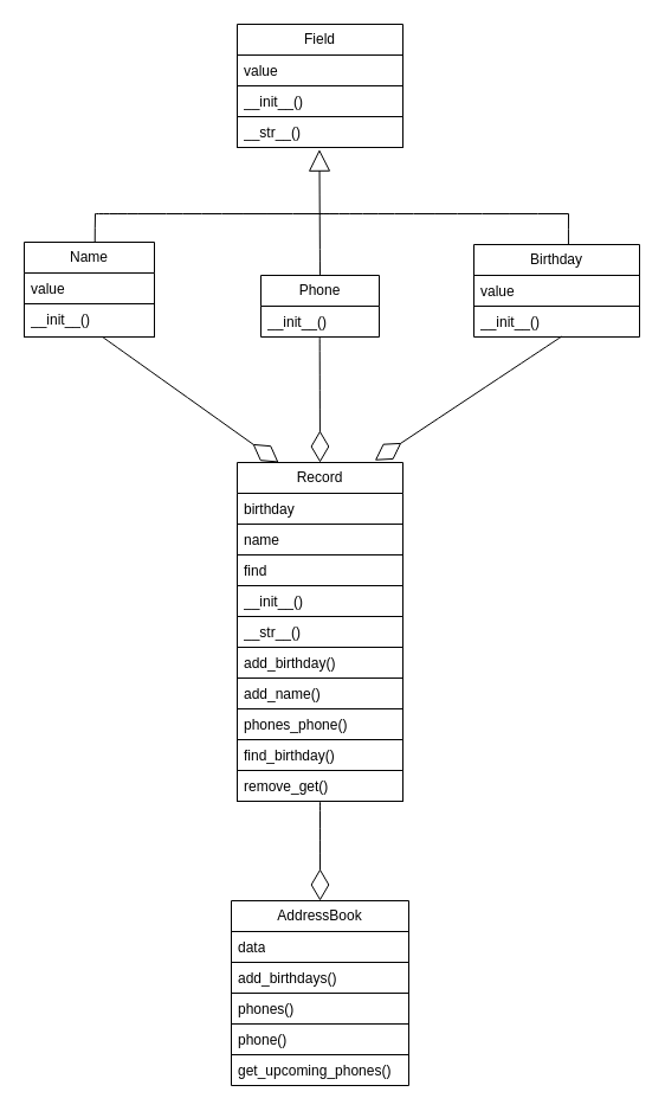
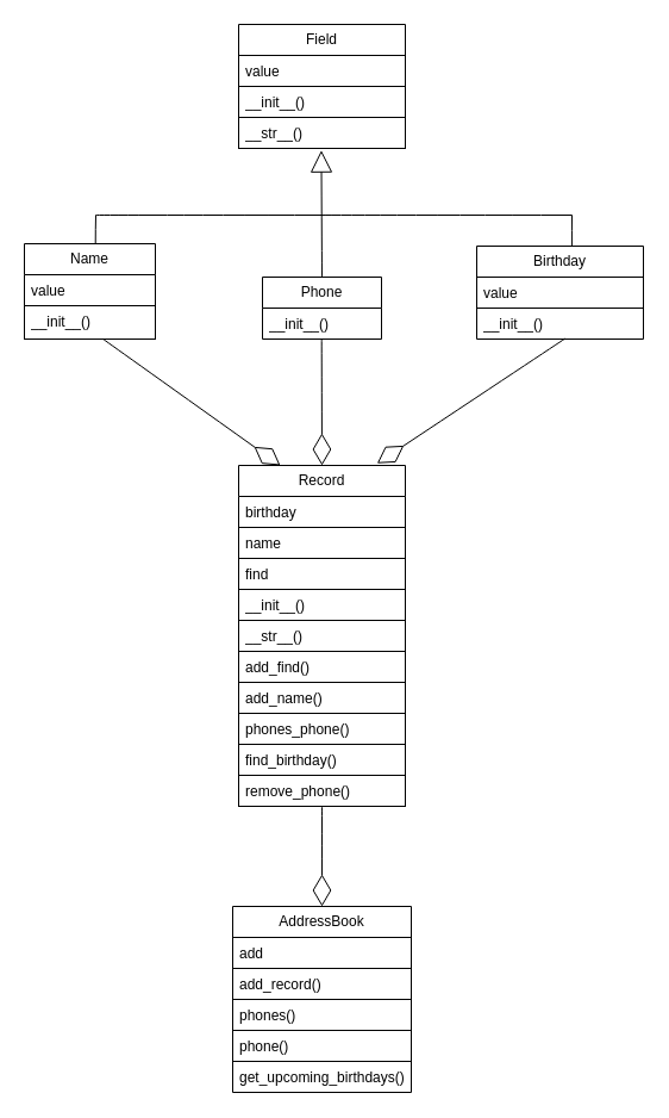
- <mxCell id="17" value="add_birthday()" style="text;strokeColor=default;fillColor=none;align=left;verticalAlign=top;spacingLeft=4;spacingRight=4;overflow=hidden;rotatable=0;points=[[0,0.5],[1,0.5]];portConstraint=eastwest;whiteSpace=wrap;html=1;rounded=0;" vertex="1" parent="11"><mxGeometry y="156" width="140" height="26" as="geometry" /></mxCell>
+ <mxCell id="17" value="add_find()" style="text;strokeColor=default;fillColor=none;align=left;verticalAlign=top;spacingLeft=4;spacingRight=4;overflow=hidden;rotatable=0;points=[[0,0.5],[1,0.5]];portConstraint=eastwest;whiteSpace=wrap;html=1;rounded=0;" vertex="1" parent="11"><mxGeometry y="156" width="140" height="26" as="geometry" /></mxCell>
- <mxCell id="21" value="remove_get()" style="text;strokeColor=default;fillColor=none;align=left;verticalAlign=top;spacingLeft=4;spacingRight=4;overflow=hidden;rotatable=0;points=[[0,0.5],[1,0.5]];portConstraint=eastwest;whiteSpace=wrap;html=1;rounded=0;" vertex="1" parent="11"><mxGeometry y="260" width="140" height="26" as="geometry" /></mxCell>
+ <mxCell id="21" value="remove_phone()" style="text;strokeColor=default;fillColor=none;align=left;verticalAlign=top;spacingLeft=4;spacingRight=4;overflow=hidden;rotatable=0;points=[[0,0.5],[1,0.5]];portConstraint=eastwest;whiteSpace=wrap;html=1;rounded=0;" vertex="1" parent="11"><mxGeometry y="260" width="140" height="26" as="geometry" /></mxCell>
- <mxCell id="26" value="data" style="text;strokeColor=default;fillColor=none;align=left;verticalAlign=top;spacingLeft=4;spacingRight=4;overflow=hidden;rotatable=0;points=[[0,0.5],[1,0.5]];portConstraint=eastwest;whiteSpace=wrap;html=1;rounded=0;" vertex="1" parent="25"><mxGeometry y="26" width="150" height="26" as="geometry" /></mxCell>
+ <mxCell id="26" value="add" style="text;strokeColor=default;fillColor=none;align=left;verticalAlign=top;spacingLeft=4;spacingRight=4;overflow=hidden;rotatable=0;points=[[0,0.5],[1,0.5]];portConstraint=eastwest;whiteSpace=wrap;html=1;rounded=0;" vertex="1" parent="25"><mxGeometry y="26" width="150" height="26" as="geometry" /></mxCell>
- <mxCell id="27" value="add_birthdays()" style="text;strokeColor=default;fillColor=none;align=left;verticalAlign=top;spacingLeft=4;spacingRight=4;overflow=hidden;rotatable=0;points=[[0,0.5],[1,0.5]];portConstraint=eastwest;whiteSpace=wrap;html=1;rounded=0;" vertex="1" parent="25"><mxGeometry y="52" width="150" height="26" as="geometry" /></mxCell>
+ <mxCell id="27" value="add_record()" style="text;strokeColor=default;fillColor=none;align=left;verticalAlign=top;spacingLeft=4;spacingRight=4;overflow=hidden;rotatable=0;points=[[0,0.5],[1,0.5]];portConstraint=eastwest;whiteSpace=wrap;html=1;rounded=0;" vertex="1" parent="25"><mxGeometry y="52" width="150" height="26" as="geometry" /></mxCell>
- <mxCell id="30" value="get_upcoming_phones()" style="text;strokeColor=none;fillColor=none;align=left;verticalAlign=top;spacingLeft=4;spacingRight=4;overflow=hidden;rotatable=0;points=[[0,0.5],[1,0.5]];portConstraint=eastwest;whiteSpace=wrap;html=1;rounded=0;" vertex="1" parent="25"><mxGeometry y="130" width="150" height="26" as="geometry" /></mxCell>
+ <mxCell id="30" value="get_upcoming_birthdays()" style="text;strokeColor=none;fillColor=none;align=left;verticalAlign=top;spacingLeft=4;spacingRight=4;overflow=hidden;rotatable=0;points=[[0,0.5],[1,0.5]];portConstraint=eastwest;whiteSpace=wrap;html=1;rounded=0;" vertex="1" parent="25"><mxGeometry y="130" width="150" height="26" as="geometry" /></mxCell>
